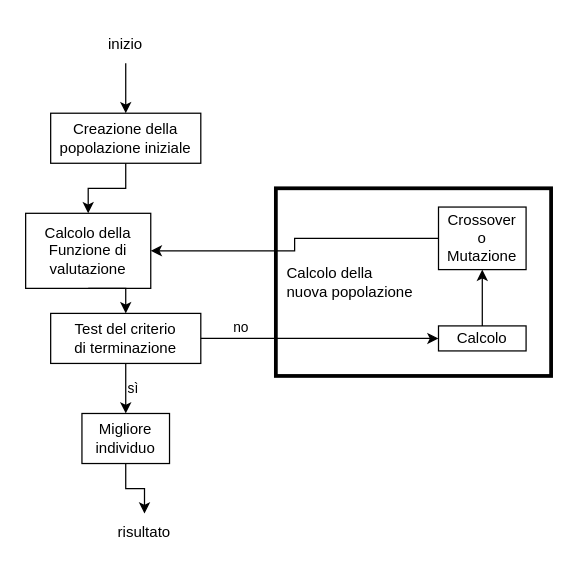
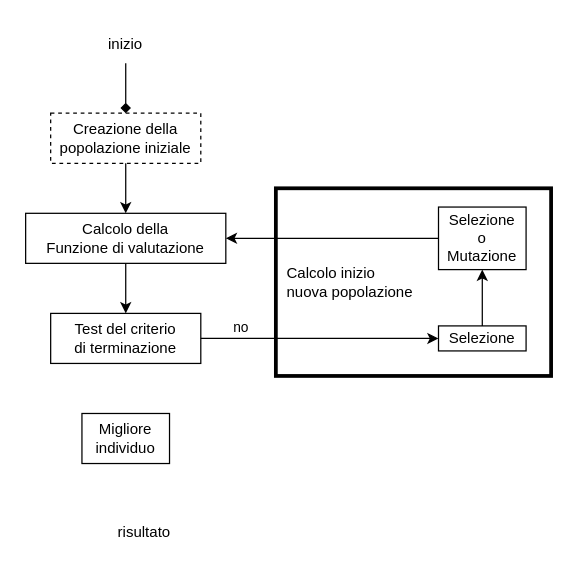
- <mxCell id="3" style="edgeStyle=orthogonalEdgeStyle;rounded=0;orthogonalLoop=1;jettySize=auto;html=1;exitX=0.5;exitY=1;exitDx=0;exitDy=0;entryX=0.5;entryY=0;entryDx=0;entryDy=0;" parent="1" source="4" target="6" edge="1"><mxGeometry relative="1" as="geometry" /></mxCell>
+ <mxCell id="3" style="edgeStyle=orthogonalEdgeStyle;rounded=0;orthogonalLoop=1;jettySize=auto;html=1;exitX=0.5;exitY=1;exitDx=0;exitDy=0;entryX=0.5;entryY=0;entryDx=0;entryDy=0;endArrow=diamond;" parent="1" source="4" target="6" edge="1"><mxGeometry relative="1" as="geometry" /></mxCell>
- <mxCell id="6" value="Creazione della popolazione iniziale" style="rounded=0;whiteSpace=wrap;html=1;fillColor=none;" parent="1" vertex="1"><mxGeometry x="40" y="90" width="120" height="40" as="geometry" /></mxCell>
+ <mxCell id="6" value="Creazione della popolazione iniziale" style="rounded=0;whiteSpace=wrap;html=1;fillColor=none;dashed=1;" parent="1" vertex="1"><mxGeometry x="40" y="90" width="120" height="40" as="geometry" /></mxCell>
- <mxCell id="19" value="Crossover&lt;br&gt;o&lt;br&gt;Mutazione" style="rounded=0;whiteSpace=wrap;html=1;fillColor=none;" parent="1" vertex="1"><mxGeometry x="350" y="165" width="70" height="50" as="geometry" /></mxCell>
+ <mxCell id="19" value="Selezione&lt;br&gt;o&lt;br&gt;Mutazione" style="rounded=0;whiteSpace=wrap;html=1;fillColor=none;" parent="1" vertex="1"><mxGeometry x="350" y="165" width="70" height="50" as="geometry" /></mxCell>
- <mxCell id="8" value="Calcolo della&lt;br&gt;Funzione di valutazione" style="rounded=0;whiteSpace=wrap;html=1;fillColor=none;" parent="1" vertex="1"><mxGeometry x="20" y="170" width="100" height="60" as="geometry" /></mxCell>
+ <mxCell id="8" value="Calcolo della&lt;br&gt;Funzione di valutazione" style="rounded=0;whiteSpace=wrap;html=1;fillColor=none;" parent="1" vertex="1"><mxGeometry x="20" y="170" width="160" height="40" as="geometry" /></mxCell>
- <mxCell id="2" value="&lt;div&gt;&lt;span&gt;Calcolo della&lt;/span&gt;&lt;/div&gt;&lt;div&gt;&lt;span&gt;nuova popolazione&lt;/span&gt;&lt;/div&gt;" style="rounded=0;whiteSpace=wrap;html=1;labelBackgroundColor=none;fillColor=none;strokeWidth=3;align=left;spacingLeft=7;" parent="1" vertex="1"><mxGeometry x="220" y="150" width="220" height="150" as="geometry" /></mxCell>
+ <mxCell id="2" value="&lt;div&gt;&lt;span&gt;Calcolo inizio&lt;/span&gt;&lt;/div&gt;&lt;div&gt;&lt;span&gt;nuova popolazione&lt;/span&gt;&lt;/div&gt;" style="rounded=0;whiteSpace=wrap;html=1;labelBackgroundColor=none;fillColor=none;strokeWidth=3;align=left;spacingLeft=7;" parent="1" vertex="1"><mxGeometry x="220" y="150" width="220" height="150" as="geometry" /></mxCell>
- <mxCell id="17" value="Calcolo" style="rounded=0;whiteSpace=wrap;html=1;fillColor=none;" parent="1" vertex="1"><mxGeometry x="350" y="260" width="70" height="20" as="geometry" /></mxCell>
+ <mxCell id="17" value="Selezione" style="rounded=0;whiteSpace=wrap;html=1;fillColor=none;" parent="1" vertex="1"><mxGeometry x="350" y="260" width="70" height="20" as="geometry" /></mxCell>
- <mxCell id="9" value="sì" style="edgeStyle=orthogonalEdgeStyle;rounded=0;orthogonalLoop=1;jettySize=auto;html=1;exitX=0.5;exitY=1;exitDx=0;exitDy=0;entryX=0.5;entryY=0;entryDx=0;entryDy=0;labelBackgroundColor=none;labelPosition=right;verticalLabelPosition=middle;align=left;verticalAlign=middle;" parent="1" source="12" target="14" edge="1"><mxGeometry relative="1" as="geometry" /></mxCell>
- <mxCell id="13" style="edgeStyle=orthogonalEdgeStyle;rounded=0;orthogonalLoop=1;jettySize=auto;html=1;exitX=0.5;exitY=1;exitDx=0;exitDy=0;entryX=0.5;entryY=0;entryDx=0;entryDy=0;labelBackgroundColor=none;" parent="1" source="14" target="15" edge="1"><mxGeometry relative="1" as="geometry" /></mxCell>
